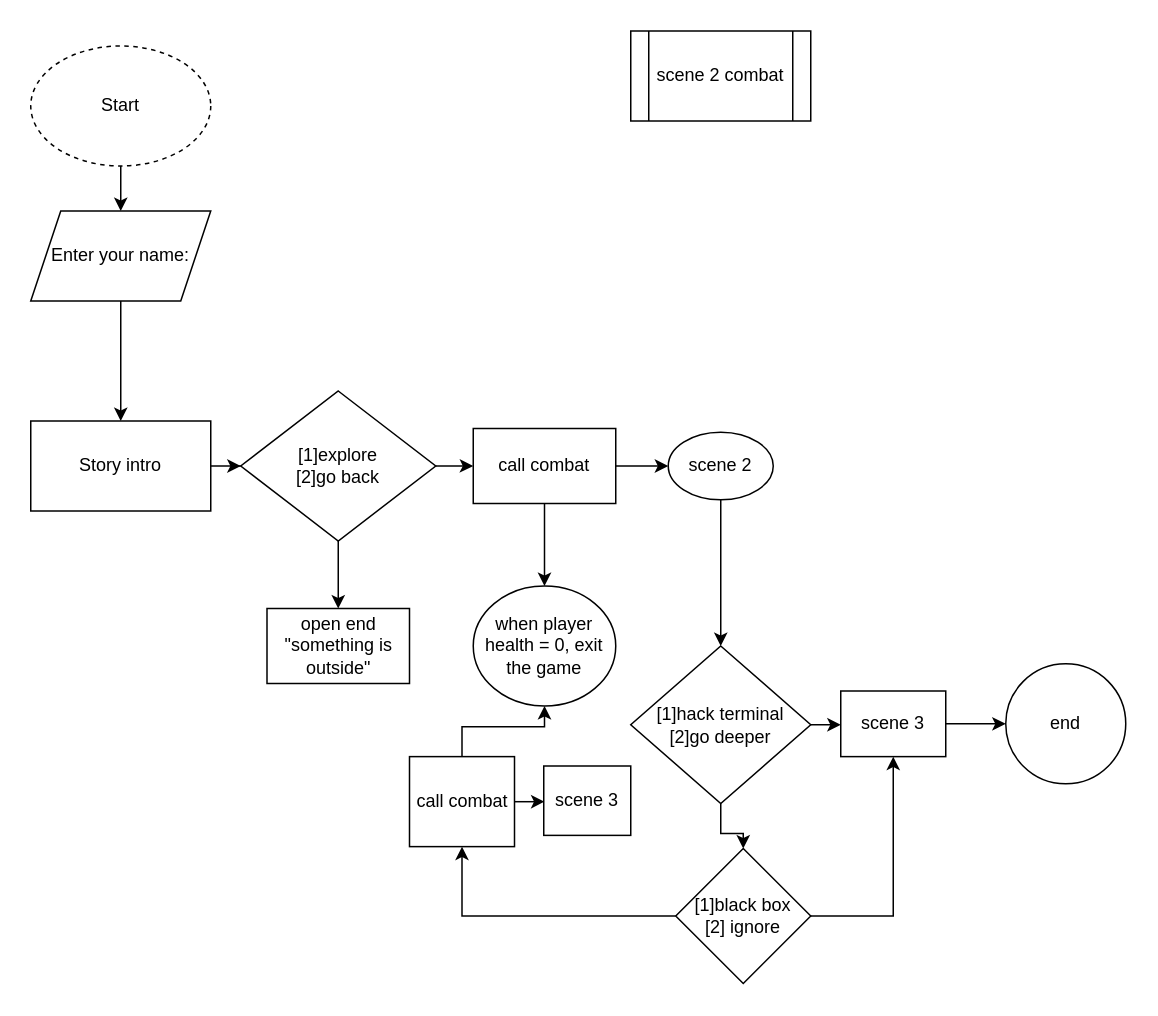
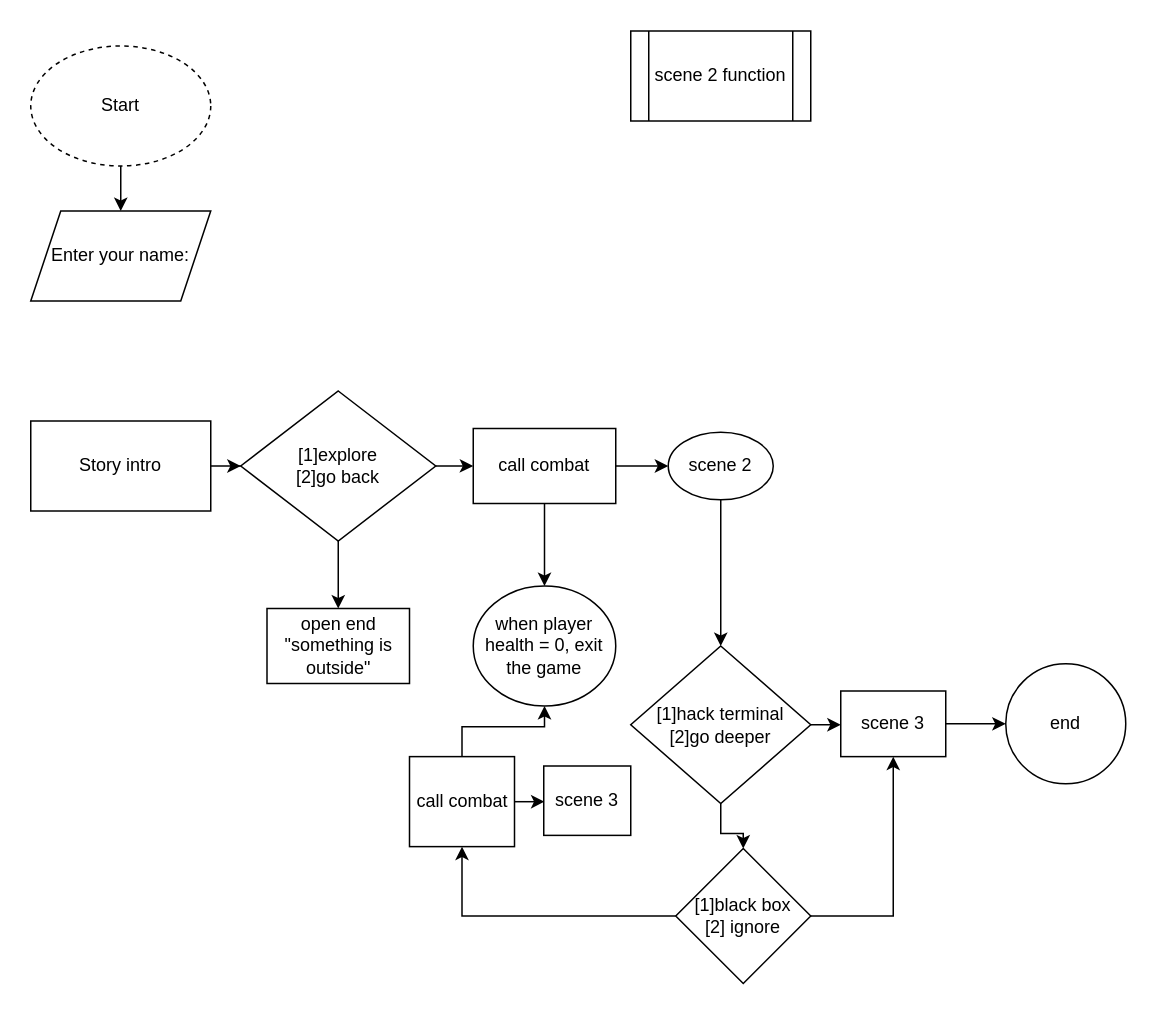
- <mxCell id="14" value="scene 2 combat" style="shape=process;whiteSpace=wrap;html=1;backgroundOutline=1;" parent="1" vertex="1"><mxGeometry x="420" y="20" width="120" height="60" as="geometry" /></mxCell>
+ <mxCell id="14" value="scene 2 function" style="shape=process;whiteSpace=wrap;html=1;backgroundOutline=1;" parent="1" vertex="1"><mxGeometry x="420" y="20" width="120" height="60" as="geometry" /></mxCell>
- <mxCell id="4" value="" style="edgeStyle=orthogonalEdgeStyle;rounded=0;orthogonalLoop=1;jettySize=auto;html=1;" parent="1" source="5" target="7" edge="1"><mxGeometry relative="1" as="geometry" /></mxCell>
